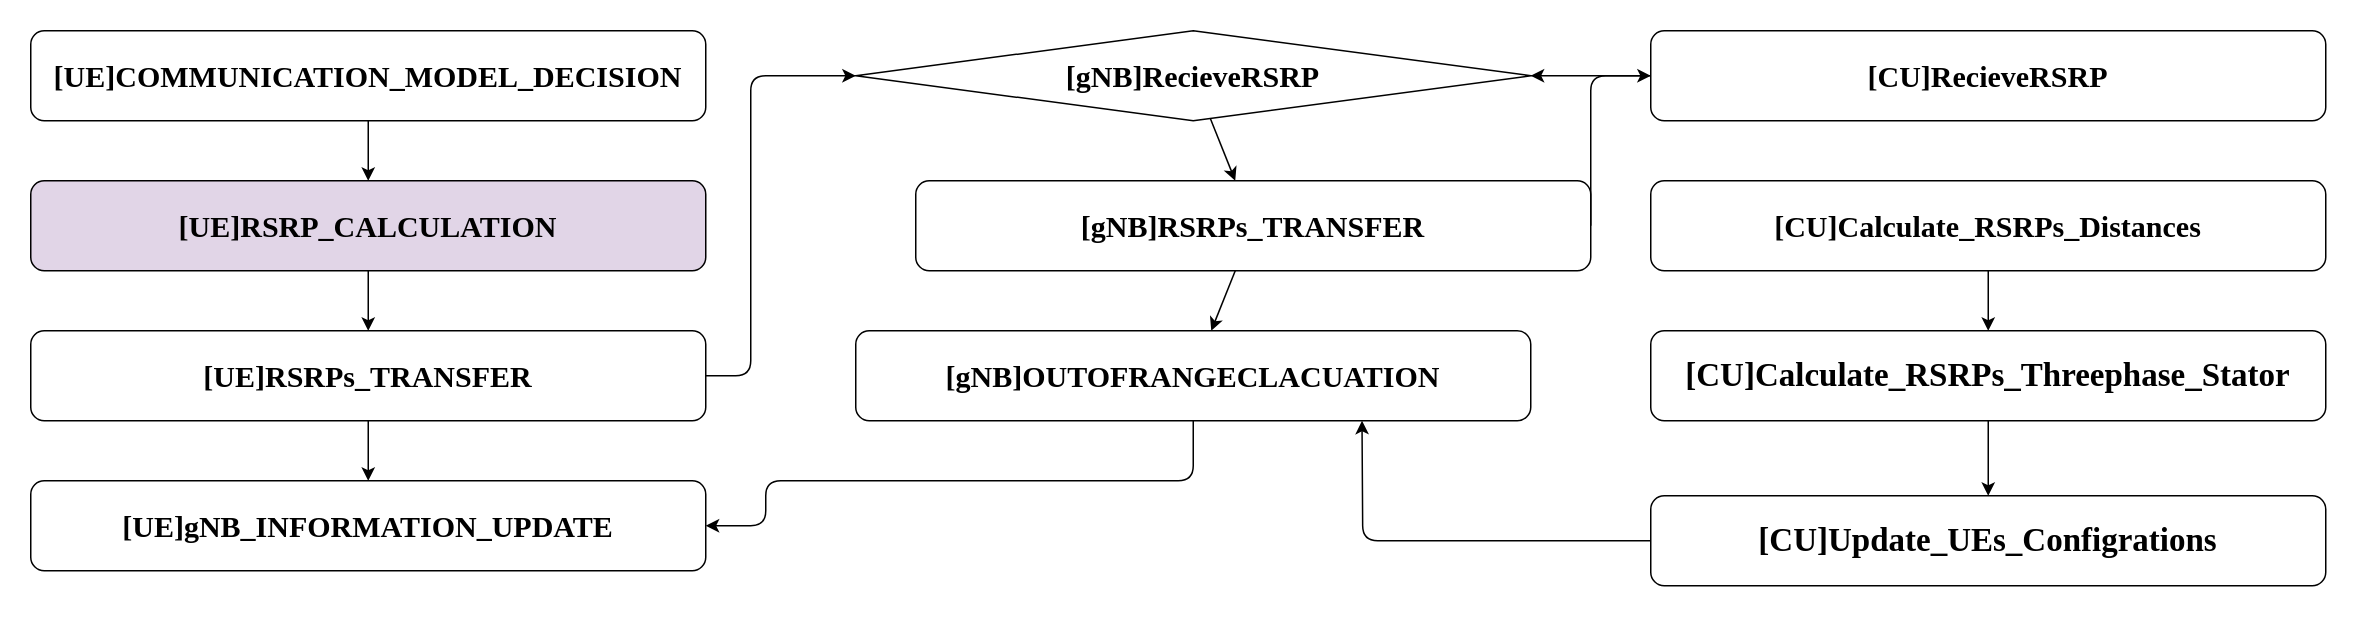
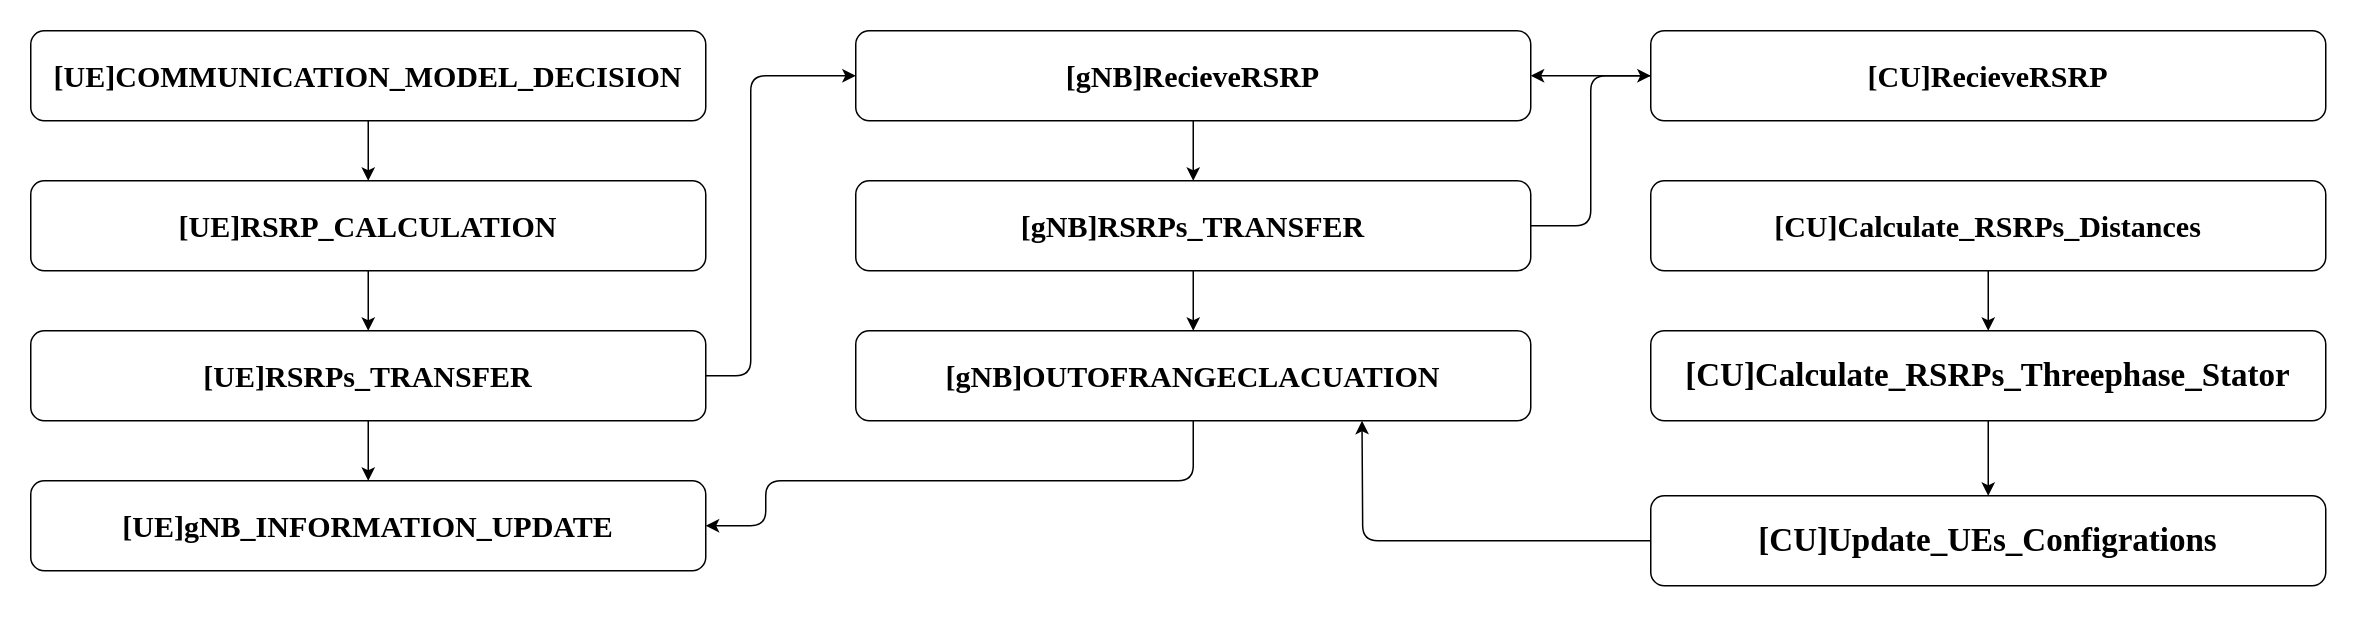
- <mxCell id="10" value="[gNB]&lt;span style=&quot;background-color: rgb(255, 255, 255); font-size: 20px;&quot;&gt;RecieveRSRP&lt;/span&gt;" style="rhombus;whiteSpace=wrap;html=1;fontSize=20;fontStyle=1;fontFamily=Times New Roman;fontColor=#000000;" parent="1" vertex="1"><mxGeometry x="570" y="20" width="450" height="60" as="geometry" /></mxCell>
+ <mxCell id="10" value="[gNB]&lt;span style=&quot;background-color: rgb(255, 255, 255); font-size: 20px;&quot;&gt;RecieveRSRP&lt;/span&gt;" style="rounded=1;whiteSpace=wrap;html=1;fontSize=20;fontStyle=1;fontFamily=Times New Roman;fontColor=#000000;" parent="1" vertex="1"><mxGeometry x="570" y="20" width="450" height="60" as="geometry" /></mxCell>
- <mxCell id="5" value="[UE]RSRP_CALCULATION" style="rounded=1;whiteSpace=wrap;html=1;fontSize=20;fontStyle=1;fontFamily=Times New Roman;fillColor=#e1d5e7;" parent="1" vertex="1"><mxGeometry x="20" y="120" width="450" height="60" as="geometry" /></mxCell>
+ <mxCell id="5" value="[UE]RSRP_CALCULATION" style="rounded=1;whiteSpace=wrap;html=1;fontSize=20;fontStyle=1;fontFamily=Times New Roman;" parent="1" vertex="1"><mxGeometry x="20" y="120" width="450" height="60" as="geometry" /></mxCell>
- <mxCell id="16" value="[gNB]&lt;span style=&quot;background-color: rgb(255 , 255 , 255)&quot;&gt;RSRPs_TRANSFER&lt;/span&gt;" style="rounded=1;whiteSpace=wrap;html=1;fontSize=20;fontStyle=1;fontFamily=Times New Roman;fontColor=#000000;" parent="1" vertex="1"><mxGeometry x="610" y="120" width="450" height="60" as="geometry" /></mxCell>
+ <mxCell id="16" value="[gNB]&lt;span style=&quot;background-color: rgb(255 , 255 , 255)&quot;&gt;RSRPs_TRANSFER&lt;/span&gt;" style="rounded=1;whiteSpace=wrap;html=1;fontSize=20;fontStyle=1;fontFamily=Times New Roman;fontColor=#000000;" parent="1" vertex="1"><mxGeometry x="570" y="120" width="450" height="60" as="geometry" /></mxCell>
